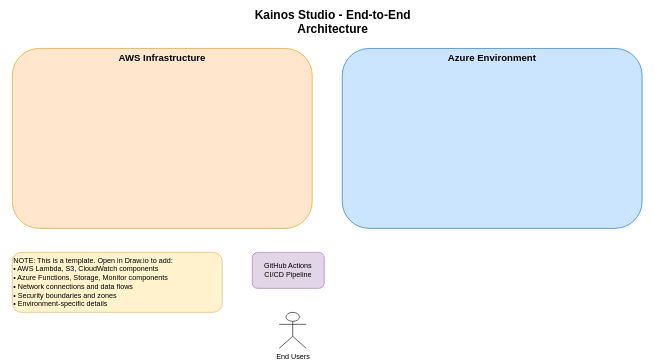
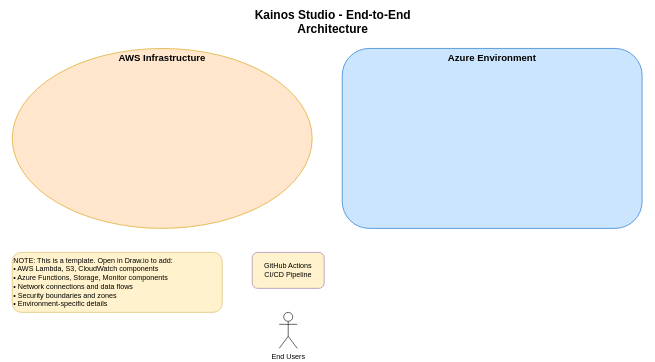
- <mxCell id="3" value="AWS Infrastructure" style="rounded=1;whiteSpace=wrap;html=1;fillColor=#FFE6CC;strokeColor=#D79B00;fontSize=16;fontStyle=1;verticalAlign=top;" vertex="1" parent="1"><mxGeometry x="20" y="80" width="500" height="300" as="geometry" /></mxCell>
+ <mxCell id="3" value="AWS Infrastructure" style="ellipse;whiteSpace=wrap;html=1;fillColor=#FFE6CC;strokeColor=#D79B00;fontSize=16;fontStyle=1;verticalAlign=top;" vertex="1" parent="1"><mxGeometry x="20" y="80" width="500" height="300" as="geometry" /></mxCell>
- <mxCell id="5" value="GitHub Actions&#10;CI/CD Pipeline" style="rounded=1;whiteSpace=wrap;html=1;fillColor=#E1D5E7;strokeColor=#9673A6;" vertex="1" parent="1"><mxGeometry x="420" y="420" width="120" height="60" as="geometry" /></mxCell>
+ <mxCell id="5" value="GitHub Actions&#10;CI/CD Pipeline" style="rounded=1;whiteSpace=wrap;html=1;fillColor=#fff2cc;strokeColor=#9673A6;" vertex="1" parent="1"><mxGeometry x="420" y="420" width="120" height="60" as="geometry" /></mxCell>
- <mxCell id="6" value="End Users" style="shape=umlActor;verticalLabelPosition=bottom;verticalAlign=top;html=1;outlineConnect=0;" vertex="1" parent="1"><mxGeometry x="465" y="520" width="45" height="60" as="geometry" /></mxCell>
+ <mxCell id="6" value="End Users" style="shape=umlActor;verticalLabelPosition=bottom;verticalAlign=top;html=1;outlineConnect=0;" vertex="1" parent="1"><mxGeometry x="465" y="520" width="30" height="60" as="geometry" /></mxCell>
